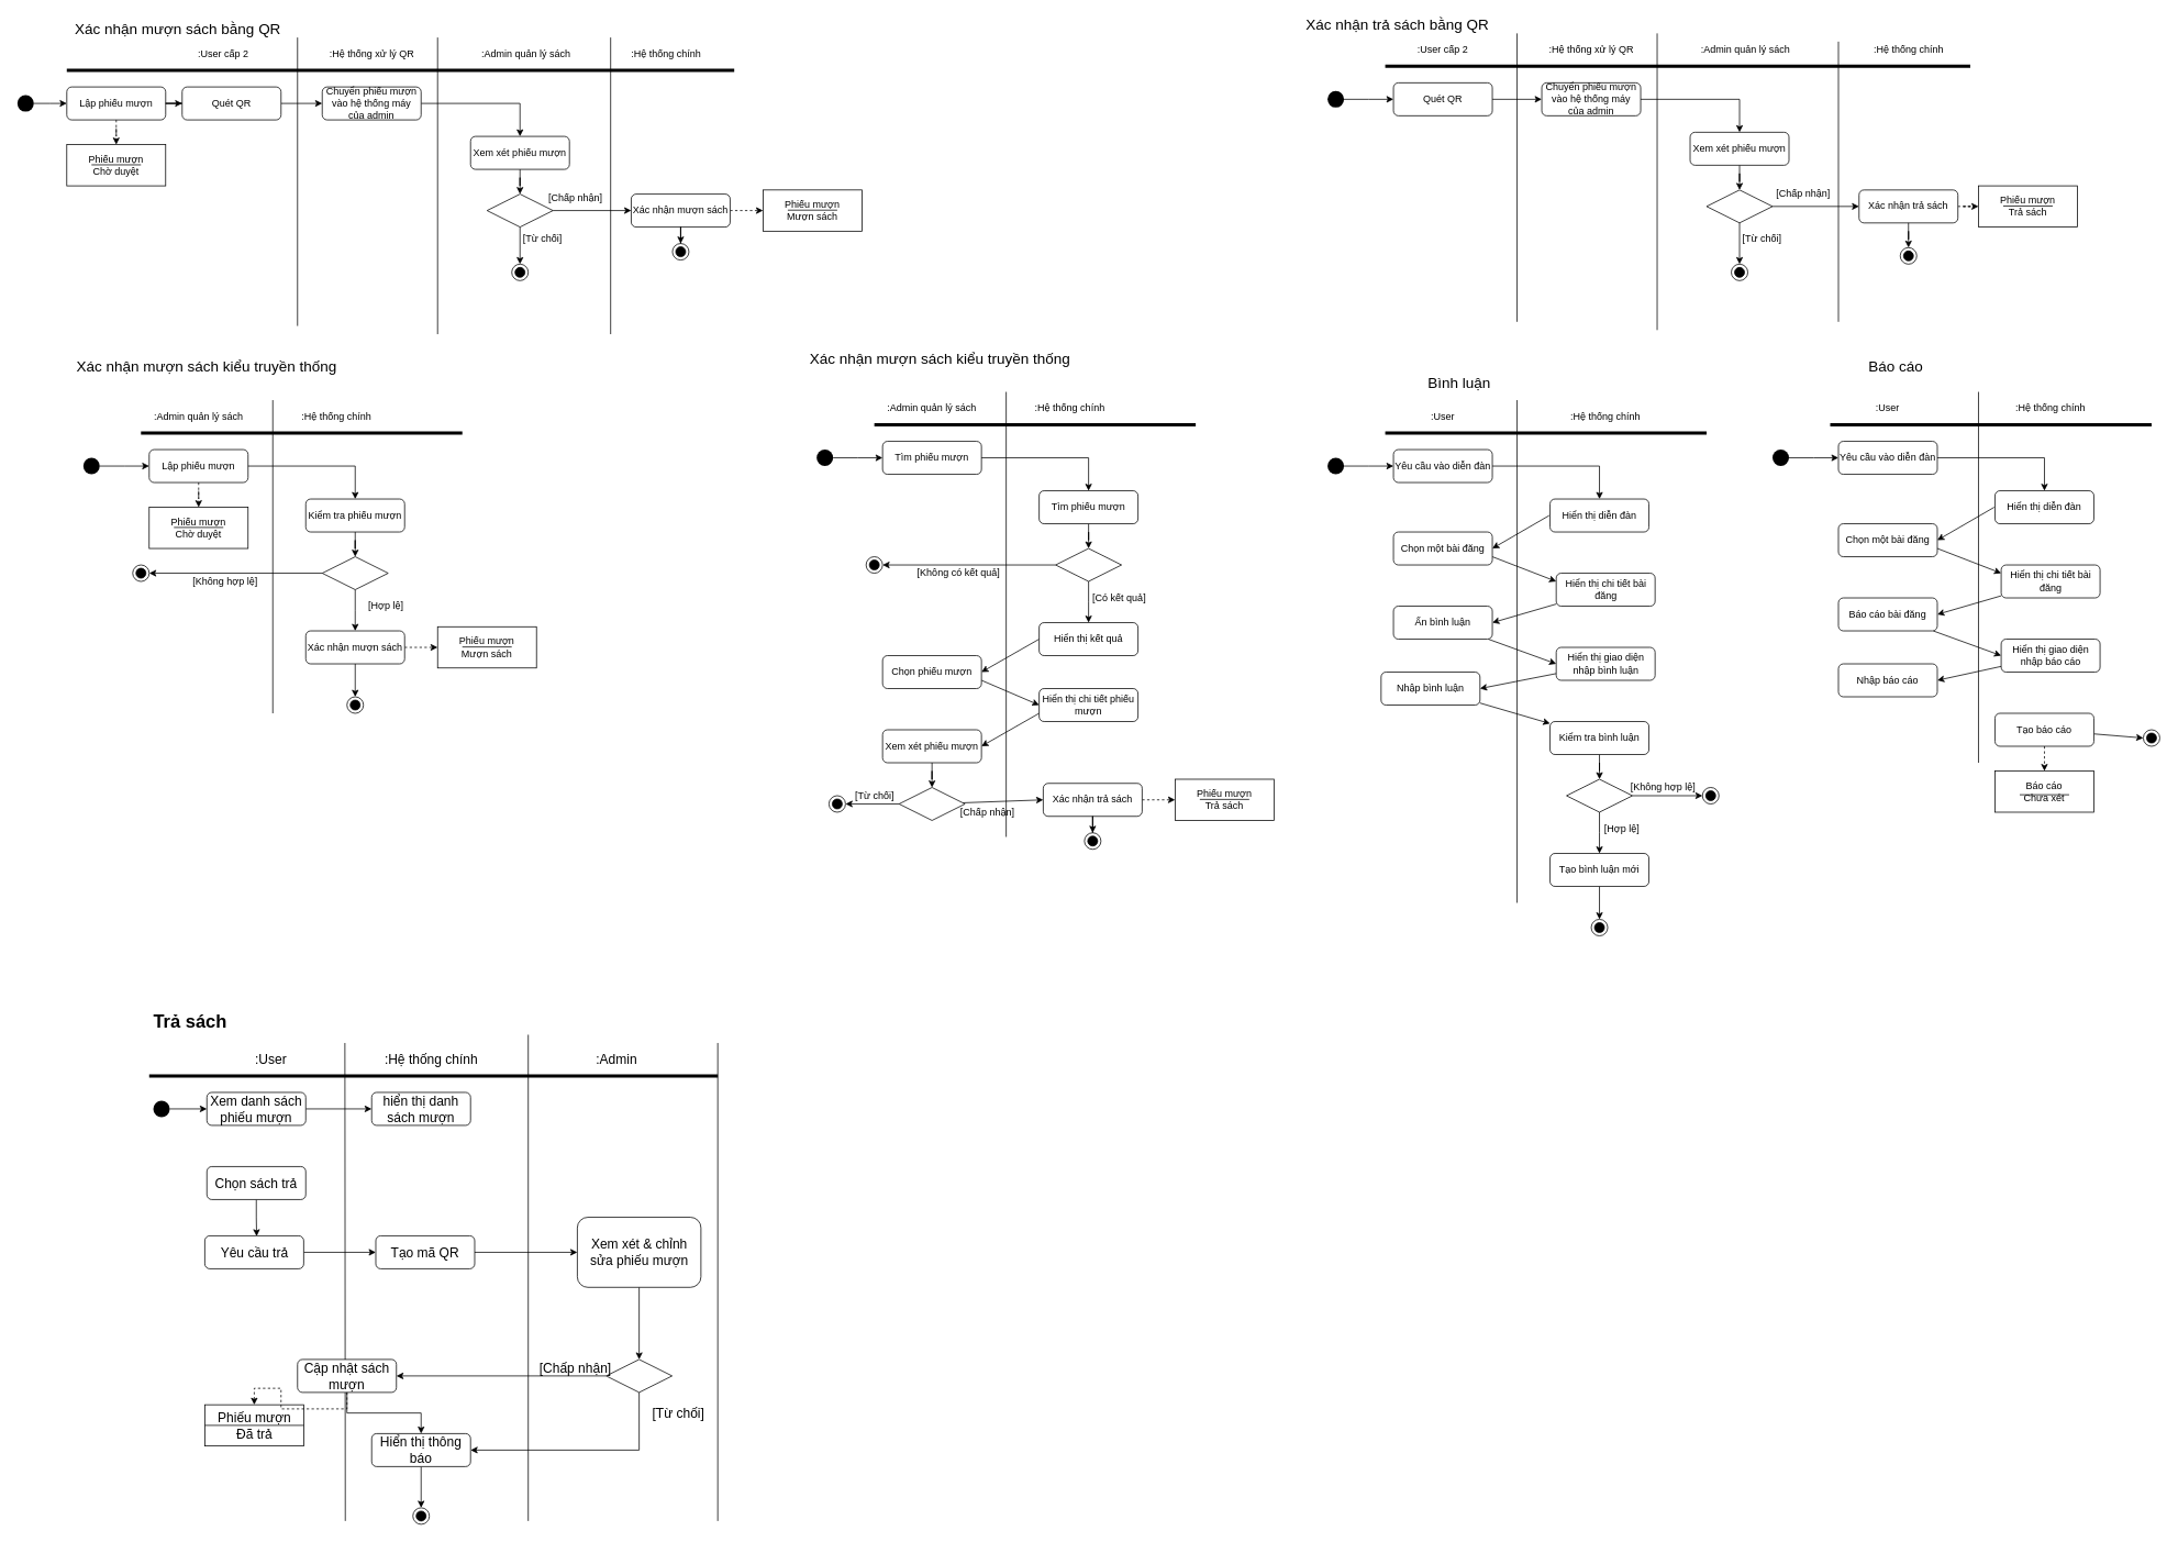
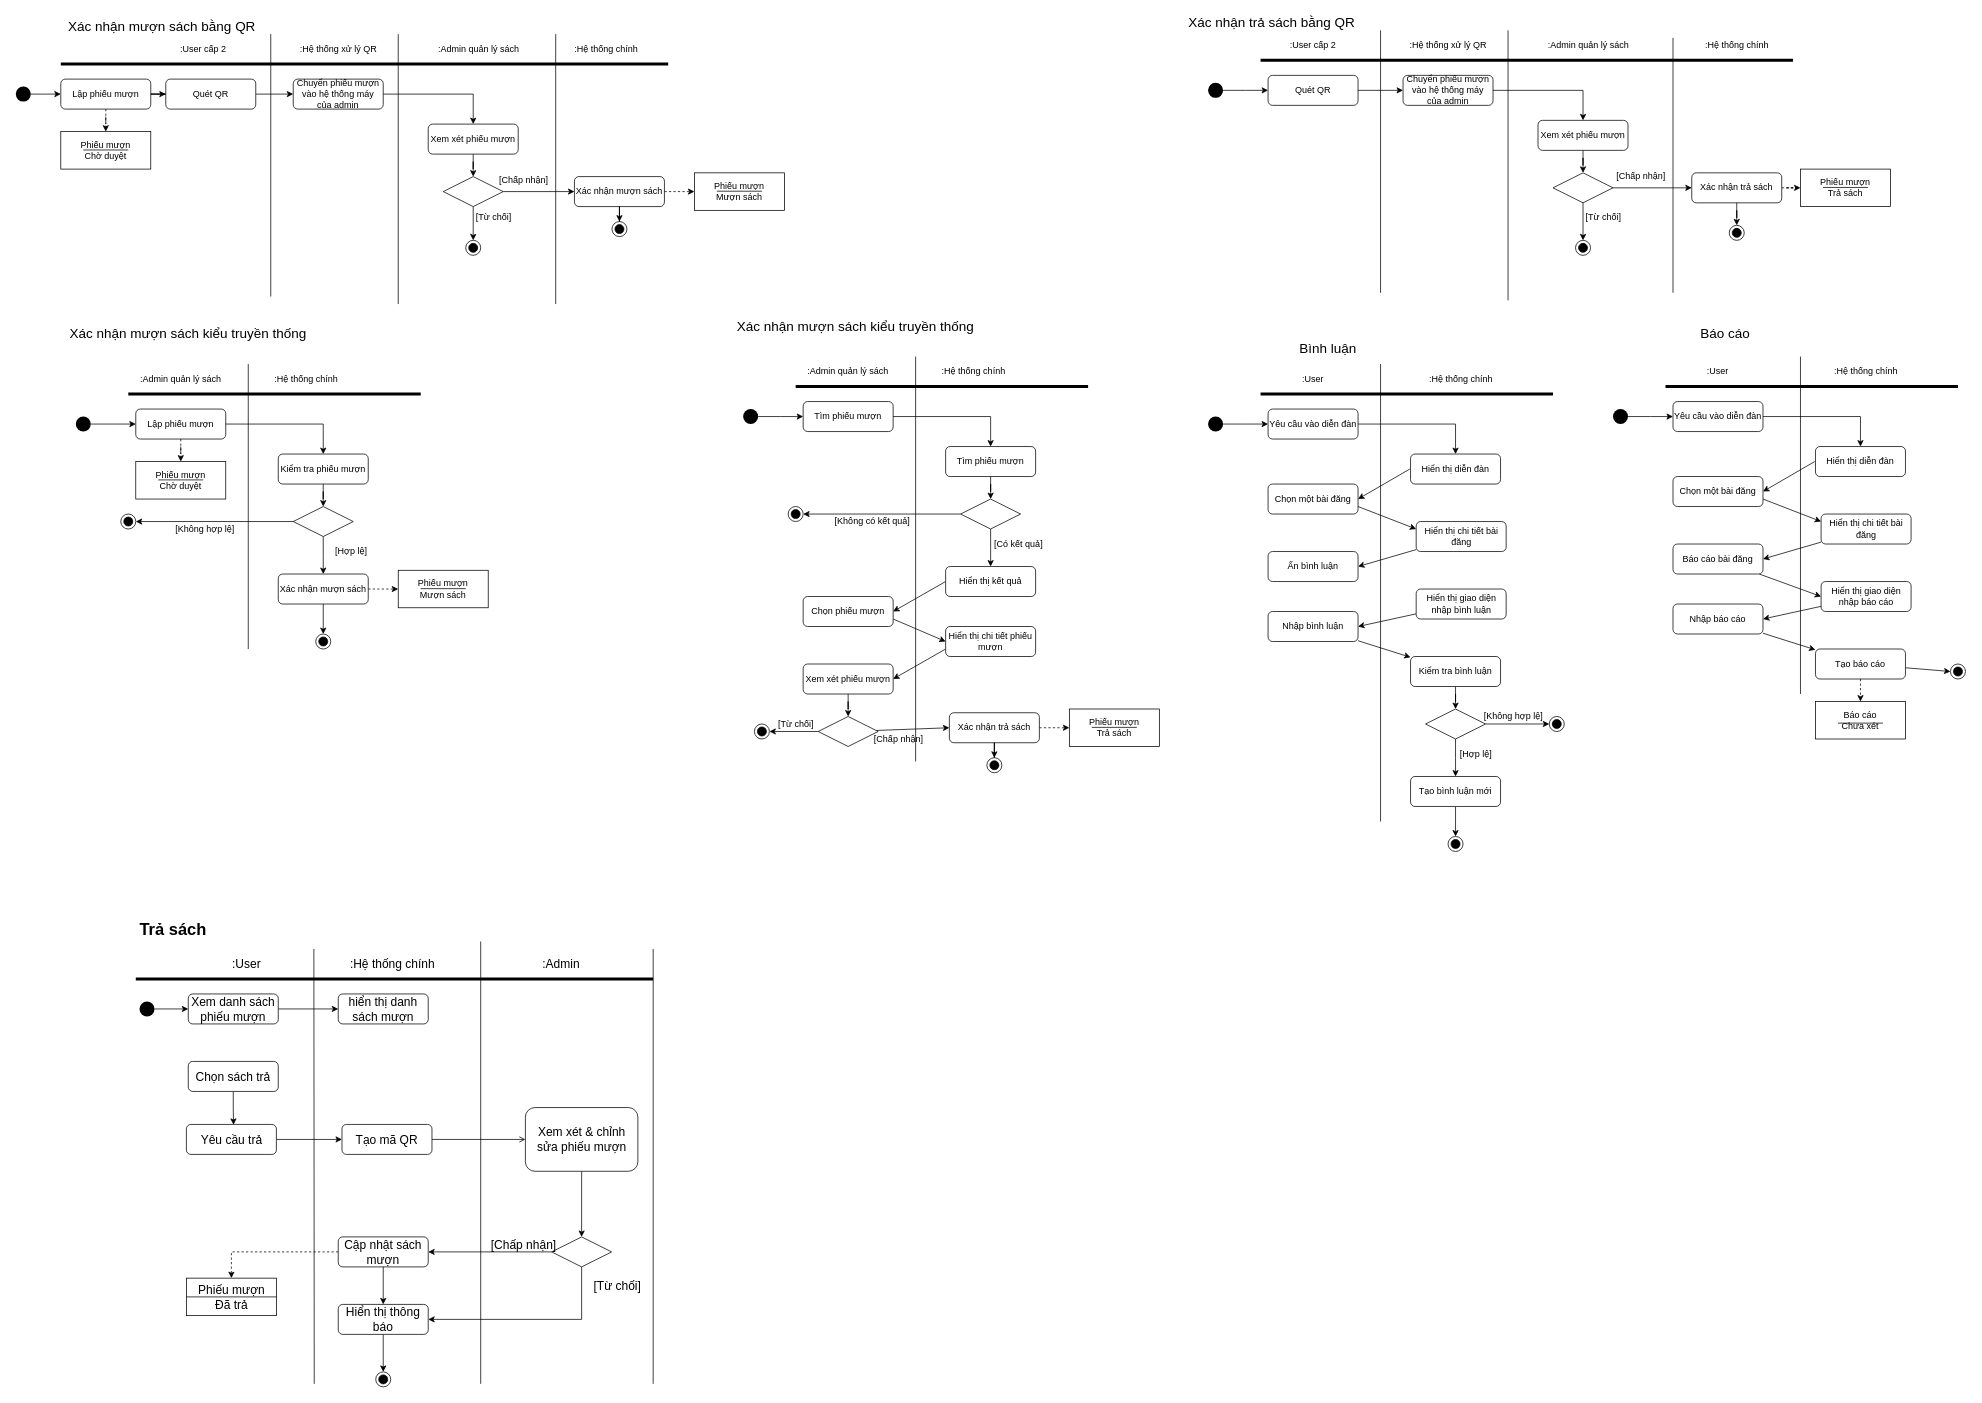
- <mxCell id="147" style="edgeStyle=none;rounded=0;orthogonalLoop=1;jettySize=auto;html=1;entryX=0;entryY=0.5;entryDx=0;entryDy=0;strokeWidth=1;" parent="1" source="148" target="150" edge="1"><mxGeometry relative="1" as="geometry" /></mxCell>
- <mxCell id="152" value="Nhập bình luận" style="rounded=1;whiteSpace=wrap;html=1;" parent="1" vertex="1"><mxGeometry x="1675" y="815" width="120" height="40" as="geometry" /></mxCell>
+ <mxCell id="152" value="Nhập bình luận" style="rounded=1;whiteSpace=wrap;html=1;" parent="1" vertex="1"><mxGeometry x="1690" y="815" width="120" height="40" as="geometry" /></mxCell>
+ <mxCell id="183" style="edgeStyle=none;rounded=0;orthogonalLoop=1;jettySize=auto;html=1;strokeWidth=1;" parent="1" source="184" target="187" edge="1"><mxGeometry relative="1" as="geometry" /></mxCell>
- <mxCell id="220" style="edgeStyle=none;rounded=0;orthogonalLoop=1;jettySize=auto;html=1;entryX=0;entryY=0.5;entryDx=0;entryDy=0;startArrow=none;startFill=0;strokeWidth=1;fontSize=16;exitX=1;exitY=0.5;exitDx=0;exitDy=0;" parent="1" source="224" target="204" edge="1"><mxGeometry relative="1" as="geometry" /></mxCell>
+ <mxCell id="220" style="edgeStyle=none;rounded=0;orthogonalLoop=1;jettySize=auto;html=1;entryX=0;entryY=0.5;entryDx=0;entryDy=0;startArrow=none;startFill=0;strokeWidth=1;fontSize=16;exitX=1;exitY=0.5;exitDx=0;exitDy=0;endArrow=open;" parent="1" source="224" target="204" edge="1"><mxGeometry relative="1" as="geometry" /></mxCell>
- <mxCell id="214" value="Cập nhật sách mượn" style="rounded=1;whiteSpace=wrap;html=1;fontSize=16;" parent="1" vertex="1"><mxGeometry x="360" y="1649" width="120" height="40" as="geometry" /></mxCell>
+ <mxCell id="214" value="Cập nhật sách mượn" style="rounded=1;whiteSpace=wrap;html=1;fontSize=16;" parent="1" vertex="1"><mxGeometry x="450" y="1649" width="120" height="40" as="geometry" /></mxCell>
